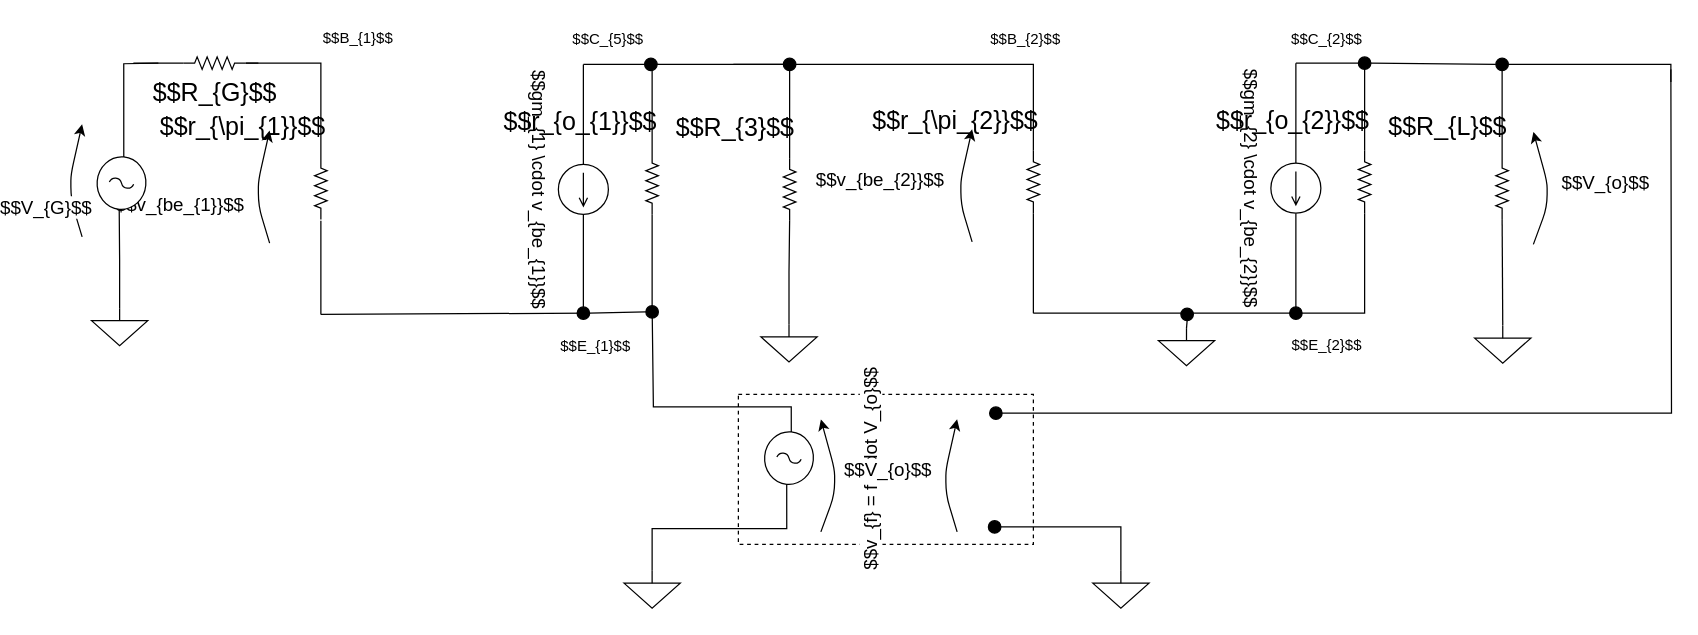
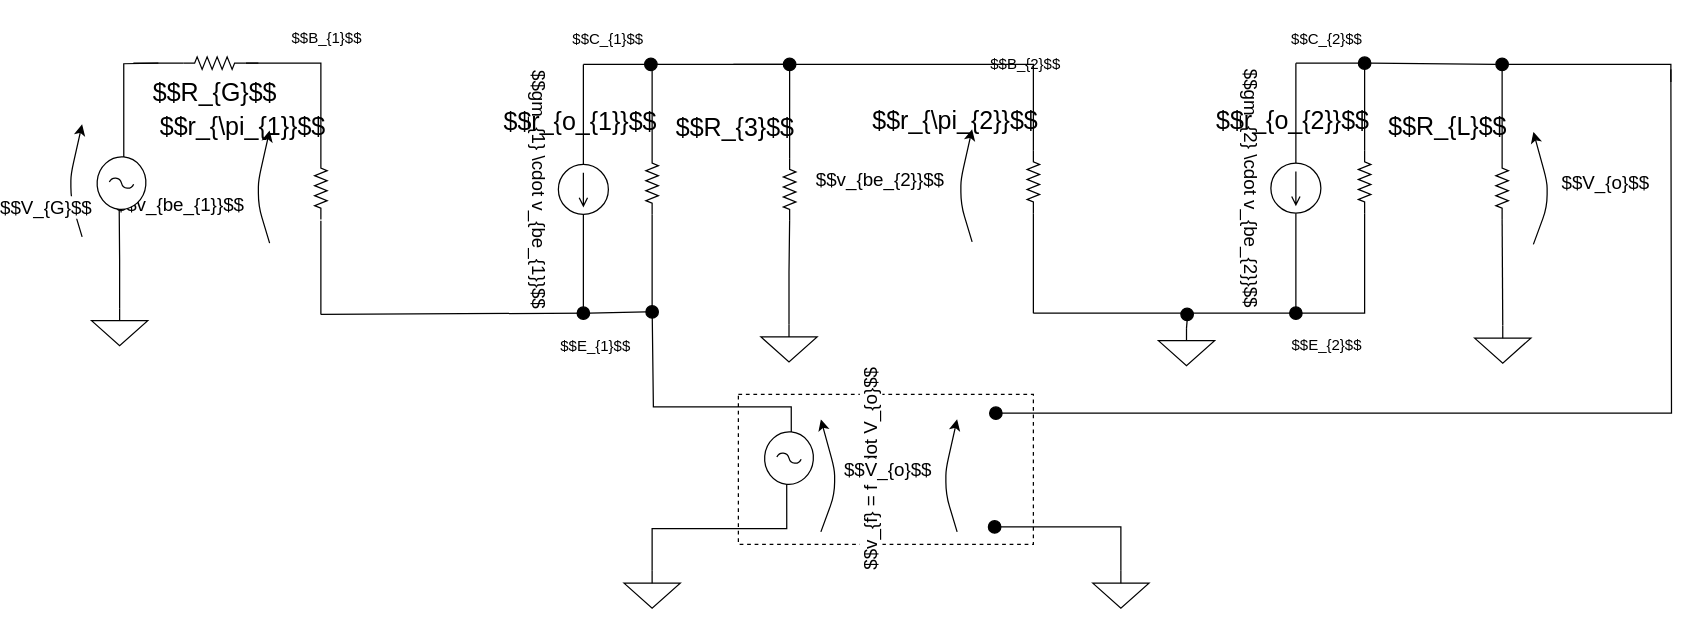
- <mxCell id="71" value="$$B_{1}$$" style="text;html=1;strokeColor=none;fillColor=none;align=center;verticalAlign=middle;whiteSpace=wrap;rounded=0;fontSize=12;" vertex="1" parent="1"><mxGeometry x="230" y="20" width="40" height="20" as="geometry" /></mxCell>
+ <mxCell id="71" value="$$B_{1}$$" style="text;html=1;strokeColor=none;fillColor=none;align=center;verticalAlign=middle;whiteSpace=wrap;rounded=0;fontSize=12;" vertex="1" parent="1"><mxGeometry x="205" y="20" width="40" height="20" as="geometry" /></mxCell>
- <mxCell id="59" value="$$C_{5}$$" style="text;html=1;strokeColor=none;fillColor=none;align=center;verticalAlign=middle;whiteSpace=wrap;rounded=0;" parent="1" vertex="1"><mxGeometry x="430" y="21" width="40" height="20" as="geometry" /></mxCell>
+ <mxCell id="59" value="$$C_{1}$$" style="text;html=1;strokeColor=none;fillColor=none;align=center;verticalAlign=middle;whiteSpace=wrap;rounded=0;" parent="1" vertex="1"><mxGeometry x="430" y="21" width="40" height="20" as="geometry" /></mxCell>
- <mxCell id="60" value="$$B_{2}$$" style="text;html=1;strokeColor=none;fillColor=none;align=center;verticalAlign=middle;whiteSpace=wrap;rounded=0;" parent="1" vertex="1"><mxGeometry x="764" y="21" width="40" height="20" as="geometry" /></mxCell>
+ <mxCell id="60" value="$$B_{2}$$" style="text;html=1;strokeColor=none;fillColor=none;align=center;verticalAlign=middle;whiteSpace=wrap;rounded=0;" parent="1" vertex="1"><mxGeometry x="764" y="41" width="40" height="20" as="geometry" /></mxCell>
